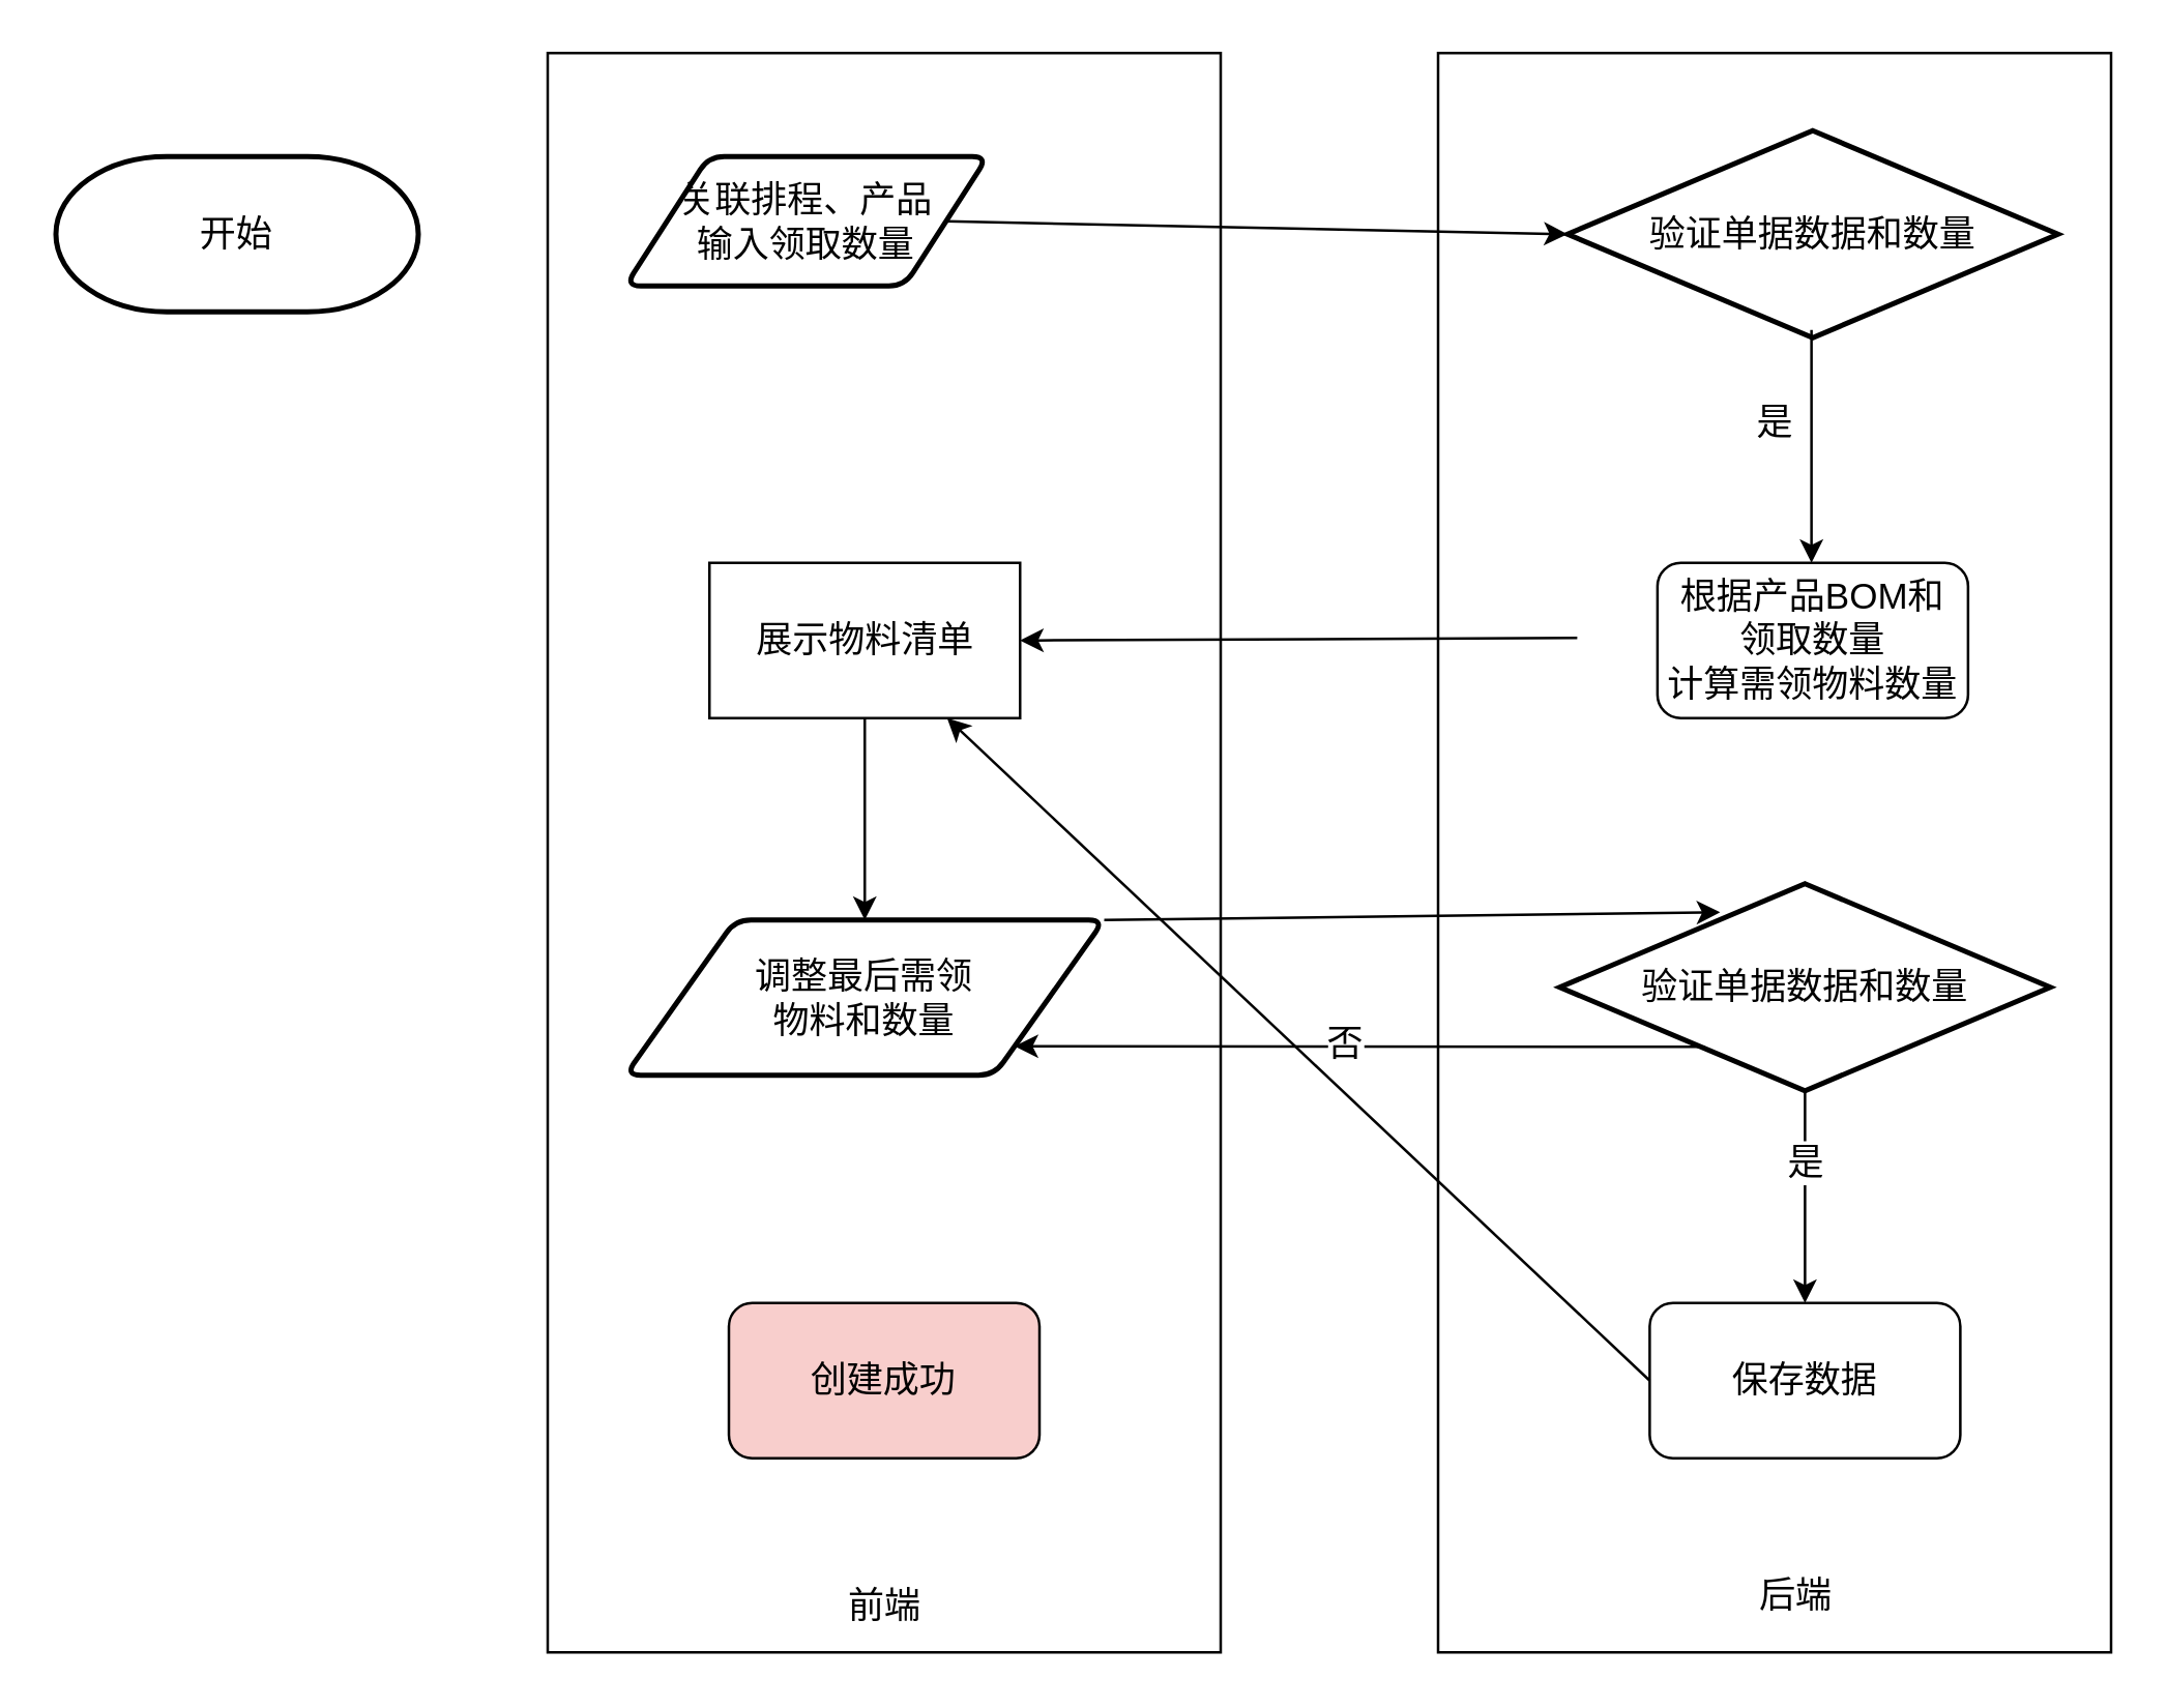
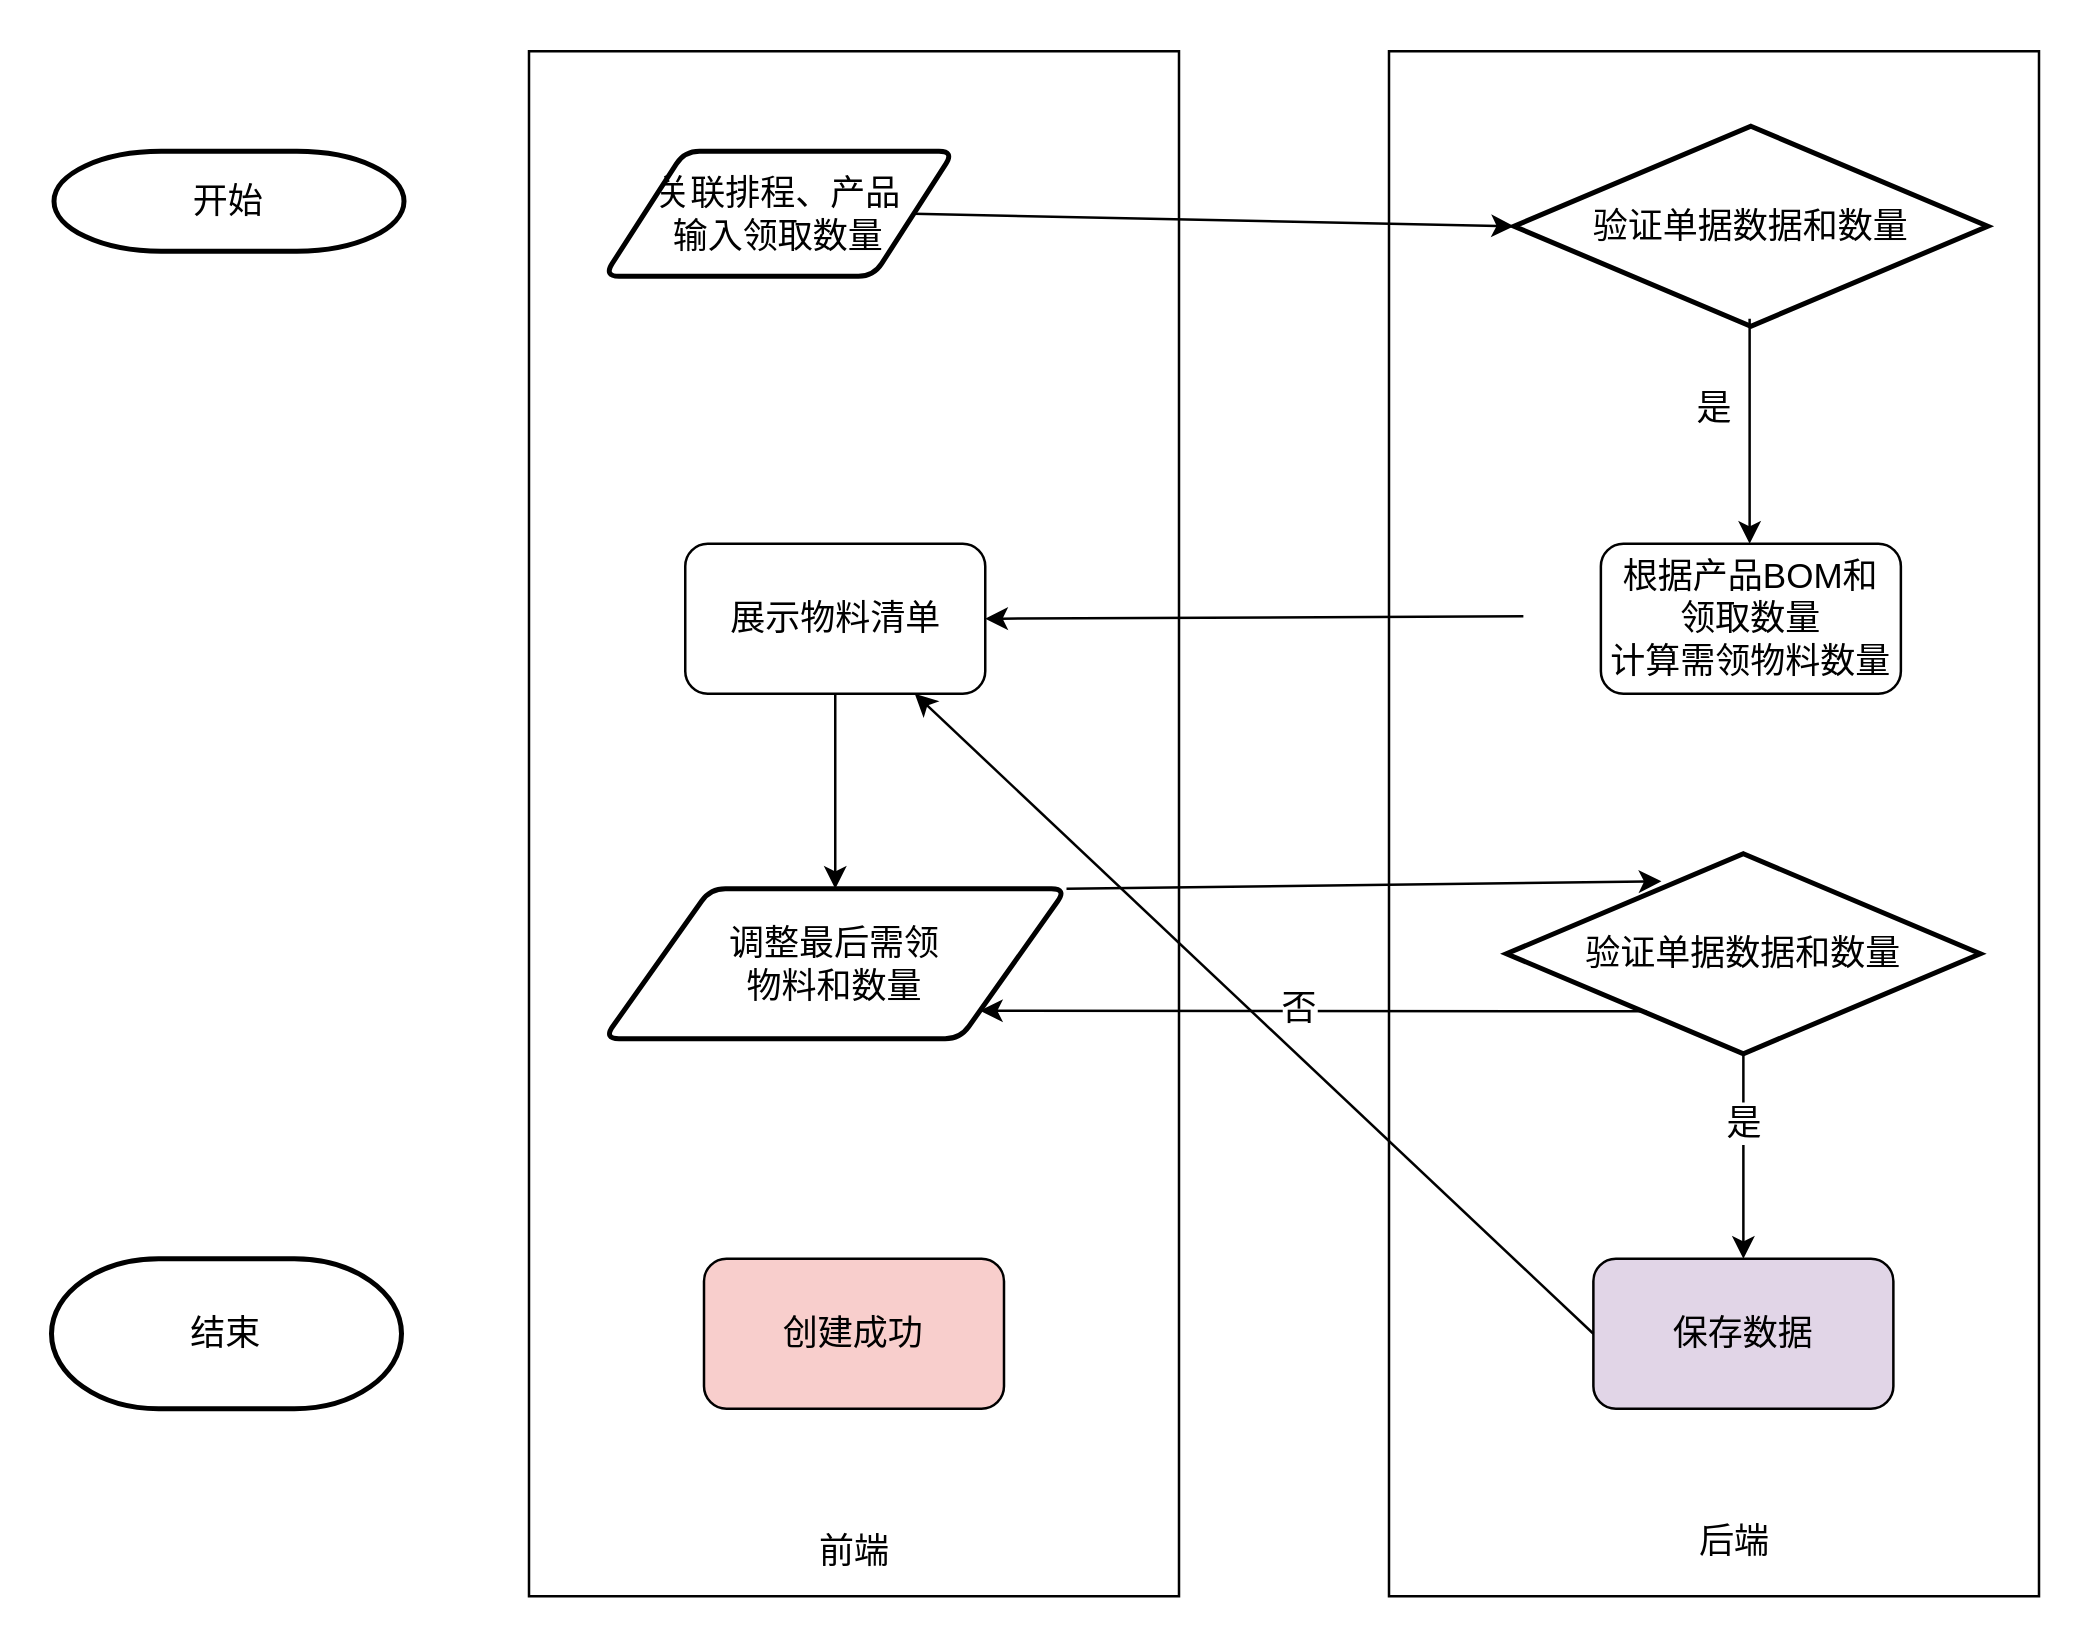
- <mxCell id="4" value="开始" style="strokeWidth=2;html=1;shape=mxgraph.flowchart.terminator;whiteSpace=wrap;fontSize=14;" vertex="1" parent="1"><mxGeometry x="21" y="60" width="140" height="60" as="geometry" /></mxCell>
+ <mxCell id="4" value="开始" style="strokeWidth=2;html=1;shape=mxgraph.flowchart.terminator;whiteSpace=wrap;fontSize=14;" vertex="1" parent="1"><mxGeometry x="21" y="60" width="140" height="40" as="geometry" /></mxCell>
- <mxCell id="14" value="展示物料清单" style="whiteSpace=wrap;html=1;fontSize=14;rounded=0;" vertex="1" parent="1"><mxGeometry x="273.5" y="217" width="120" height="60" as="geometry" /></mxCell>
+ <mxCell id="14" value="展示物料清单" style="rounded=1;whiteSpace=wrap;html=1;fontSize=14;" vertex="1" parent="1"><mxGeometry x="273.5" y="217" width="120" height="60" as="geometry" /></mxCell>
+ <mxCell id="7" value="结束" style="strokeWidth=2;html=1;shape=mxgraph.flowchart.terminator;whiteSpace=wrap;fontSize=14;" vertex="1" parent="1"><mxGeometry x="20" y="503" width="140" height="60" as="geometry" /></mxCell>
- <mxCell id="21" value="保存数据" style="rounded=1;whiteSpace=wrap;html=1;fontSize=14;" vertex="1" parent="1"><mxGeometry x="636.75" y="503" width="120" height="60" as="geometry" /></mxCell>
+ <mxCell id="21" value="保存数据" style="rounded=1;whiteSpace=wrap;html=1;fontSize=14;fillColor=#e1d5e7;" vertex="1" parent="1"><mxGeometry x="636.75" y="503" width="120" height="60" as="geometry" /></mxCell>
